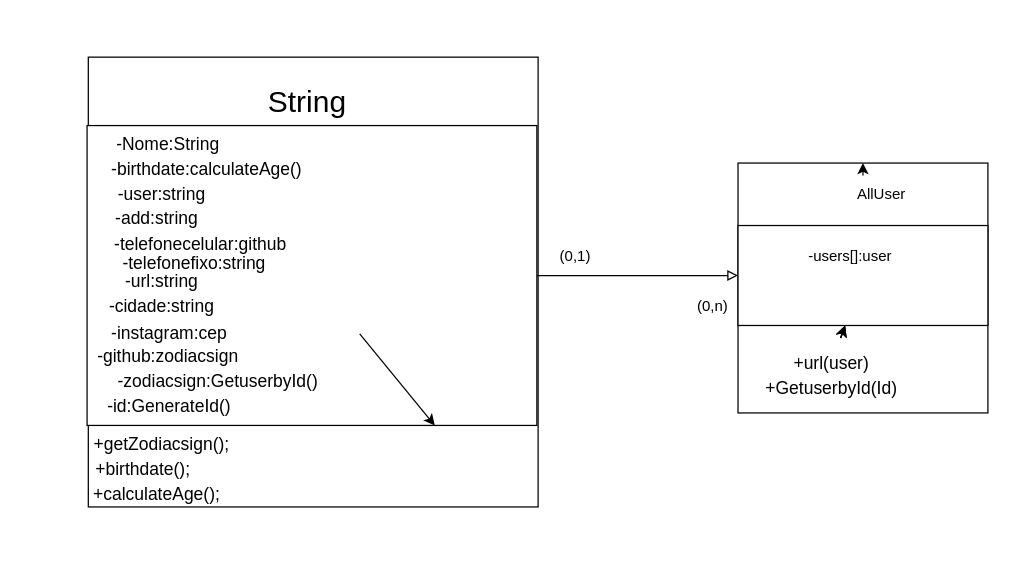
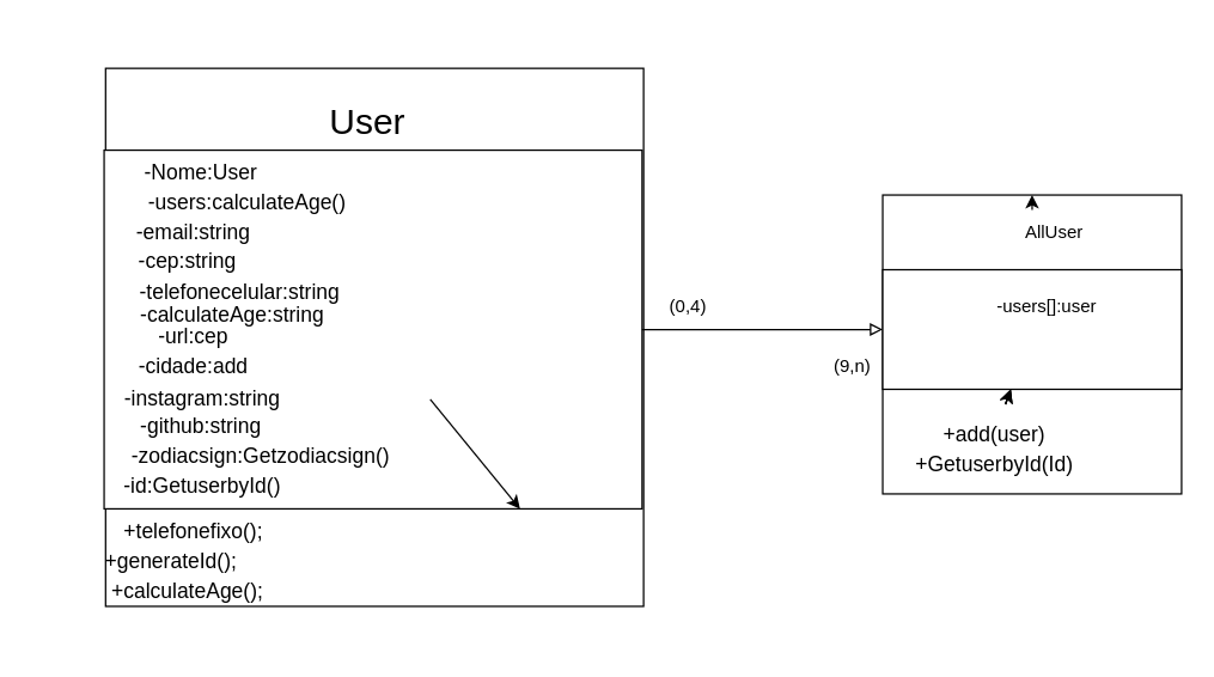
- <mxCell id="6" value="&lt;span style=&quot;font-size: 24px;&quot;&gt;String&lt;/span&gt;" style="text;html=1;strokeColor=none;fillColor=none;align=center;verticalAlign=middle;whiteSpace=wrap;rounded=0;fontSize=14;" vertex="1" parent="3"><mxGeometry x="122.595" y="35.238" width="105.081" height="52.857" as="geometry" /></mxCell>
+ <mxCell id="6" value="&lt;span style=&quot;font-size: 24px;&quot;&gt;User&lt;/span&gt;" style="text;html=1;strokeColor=none;fillColor=none;align=center;verticalAlign=middle;whiteSpace=wrap;rounded=0;fontSize=14;" vertex="1" parent="3"><mxGeometry x="122.595" y="35.238" width="105.081" height="52.857" as="geometry" /></mxCell>
- <mxCell id="9" value="-Nome:String" style="text;html=1;strokeColor=none;fillColor=none;align=center;verticalAlign=middle;whiteSpace=wrap;rounded=0;fontSize=14;" vertex="1" parent="3"><mxGeometry x="-14.724" y="59.524" width="157.622" height="70.476" as="geometry" /></mxCell>
+ <mxCell id="9" value="-Nome:User" style="text;html=1;strokeColor=none;fillColor=none;align=center;verticalAlign=middle;whiteSpace=wrap;rounded=0;fontSize=14;" vertex="1" parent="3"><mxGeometry x="-14.724" y="59.524" width="157.622" height="70.476" as="geometry" /></mxCell>
- <mxCell id="12" value="-birthdate:calculateAge()" style="text;html=1;strokeColor=none;fillColor=none;align=center;verticalAlign=middle;whiteSpace=wrap;rounded=0;fontSize=14;" vertex="1" parent="3"><mxGeometry x="-9.996" y="79.282" width="210.162" height="70.476" as="geometry" /></mxCell>
+ <mxCell id="12" value="-users:calculateAge()" style="text;html=1;strokeColor=none;fillColor=none;align=center;verticalAlign=middle;whiteSpace=wrap;rounded=0;fontSize=14;" vertex="1" parent="3"><mxGeometry x="-9.996" y="79.282" width="210.162" height="70.476" as="geometry" /></mxCell>
- <mxCell id="10" value="-user:string" style="text;html=1;strokeColor=none;fillColor=none;align=center;verticalAlign=middle;whiteSpace=wrap;rounded=0;fontSize=14;" vertex="1" parent="3"><mxGeometry x="-46.27" y="100" width="210.16" height="70" as="geometry" /></mxCell>
+ <mxCell id="10" value="-email:string" style="text;html=1;strokeColor=none;fillColor=none;align=center;verticalAlign=middle;whiteSpace=wrap;rounded=0;fontSize=14;" vertex="1" parent="3"><mxGeometry x="-46.27" y="100" width="210.16" height="70" as="geometry" /></mxCell>
- <mxCell id="13" value="-add:string" style="text;html=1;strokeColor=none;fillColor=none;align=center;verticalAlign=middle;whiteSpace=wrap;rounded=0;fontSize=14;" vertex="1" parent="3"><mxGeometry x="-49.996" y="119.042" width="210.162" height="70.476" as="geometry" /></mxCell>
+ <mxCell id="13" value="-cep:string" style="text;html=1;strokeColor=none;fillColor=none;align=center;verticalAlign=middle;whiteSpace=wrap;rounded=0;fontSize=14;" vertex="1" parent="3"><mxGeometry x="-49.996" y="119.042" width="210.162" height="70.476" as="geometry" /></mxCell>
- <mxCell id="15" value="-telefonecelular:github" style="text;html=1;strokeColor=none;fillColor=none;align=center;verticalAlign=middle;whiteSpace=wrap;rounded=0;fontSize=14;" vertex="1" parent="3"><mxGeometry x="-14.726" y="140.002" width="210.162" height="70.476" as="geometry" /></mxCell>
+ <mxCell id="15" value="-telefonecelular:string" style="text;html=1;strokeColor=none;fillColor=none;align=center;verticalAlign=middle;whiteSpace=wrap;rounded=0;fontSize=14;" vertex="1" parent="3"><mxGeometry x="-14.726" y="140.002" width="210.162" height="70.476" as="geometry" /></mxCell>
- <mxCell id="38" value="(0,1)" style="text;html=1;strokeColor=none;fillColor=none;align=center;verticalAlign=middle;whiteSpace=wrap;rounded=0;" vertex="1" parent="2"><mxGeometry x="360" y="170" width="60" height="30" as="geometry" /></mxCell>
+ <mxCell id="38" value="(0,4)" style="text;html=1;strokeColor=none;fillColor=none;align=center;verticalAlign=middle;whiteSpace=wrap;rounded=0;" vertex="1" parent="2"><mxGeometry x="360" y="170" width="60" height="30" as="geometry" /></mxCell>
- <mxCell id="35" value="-users[]:user" style="text;html=1;strokeColor=none;fillColor=none;align=center;verticalAlign=middle;whiteSpace=wrap;rounded=0;" vertex="1" parent="26"><mxGeometry x="30" y="60" width="120" height="30" as="geometry" /></mxCell>
+ <mxCell id="35" value="-users[]:user" style="text;html=1;strokeColor=none;fillColor=none;align=center;verticalAlign=middle;whiteSpace=wrap;rounded=0;" vertex="1" parent="26"><mxGeometry x="50" y="60" width="120" height="30" as="geometry" /></mxCell>
- <mxCell id="14" value="-telefonefixo:string" style="text;html=1;strokeColor=none;fillColor=none;align=center;verticalAlign=middle;whiteSpace=wrap;rounded=0;fontSize=14;" vertex="1" parent="3"><mxGeometry x="-19.996" y="154.642" width="210.162" height="70.476" as="geometry" /></mxCell>
+ <mxCell id="14" value="-calculateAge:string" style="text;html=1;strokeColor=none;fillColor=none;align=center;verticalAlign=middle;whiteSpace=wrap;rounded=0;fontSize=14;" vertex="1" parent="3"><mxGeometry x="-19.996" y="154.642" width="210.162" height="70.476" as="geometry" /></mxCell>
- <mxCell id="17" value="-url:string" style="text;html=1;strokeColor=none;fillColor=none;align=center;verticalAlign=middle;whiteSpace=wrap;rounded=0;fontSize=14;" vertex="1" parent="3"><mxGeometry x="-46.266" y="170.002" width="210.162" height="70.476" as="geometry" /></mxCell>
+ <mxCell id="17" value="-url:cep" style="text;html=1;strokeColor=none;fillColor=none;align=center;verticalAlign=middle;whiteSpace=wrap;rounded=0;fontSize=14;" vertex="1" parent="3"><mxGeometry x="-46.266" y="170.002" width="210.162" height="70.476" as="geometry" /></mxCell>
- <mxCell id="18" value="-cidade:string" style="text;html=1;strokeColor=none;fillColor=none;align=center;verticalAlign=middle;whiteSpace=wrap;rounded=0;fontSize=14;" vertex="1" parent="3"><mxGeometry x="-46.276" y="189.522" width="210.162" height="70.476" as="geometry" /></mxCell>
+ <mxCell id="18" value="-cidade:add" style="text;html=1;strokeColor=none;fillColor=none;align=center;verticalAlign=middle;whiteSpace=wrap;rounded=0;fontSize=14;" vertex="1" parent="3"><mxGeometry x="-46.276" y="189.522" width="210.162" height="70.476" as="geometry" /></mxCell>
- <mxCell id="39" value="(0,n)" style="text;html=1;strokeColor=none;fillColor=none;align=center;verticalAlign=middle;whiteSpace=wrap;rounded=0;" vertex="1" parent="2"><mxGeometry x="470" y="210" width="60" height="30" as="geometry" /></mxCell>
+ <mxCell id="39" value="(9,n)" style="text;html=1;strokeColor=none;fillColor=none;align=center;verticalAlign=middle;whiteSpace=wrap;rounded=0;" vertex="1" parent="2"><mxGeometry x="470" y="210" width="60" height="30" as="geometry" /></mxCell>
- <mxCell id="19" value="-instagram:cep" style="text;html=1;strokeColor=none;fillColor=none;align=center;verticalAlign=middle;whiteSpace=wrap;rounded=0;fontSize=14;" vertex="1" parent="3"><mxGeometry x="-39.996" y="210.482" width="210.162" height="70.476" as="geometry" /></mxCell>
+ <mxCell id="19" value="-instagram:string" style="text;html=1;strokeColor=none;fillColor=none;align=center;verticalAlign=middle;whiteSpace=wrap;rounded=0;fontSize=14;" vertex="1" parent="3"><mxGeometry x="-39.996" y="210.482" width="210.162" height="70.476" as="geometry" /></mxCell>
- <mxCell id="20" value="-github:zodiacsign" style="text;html=1;strokeColor=none;fillColor=none;align=center;verticalAlign=middle;whiteSpace=wrap;rounded=0;fontSize=14;" vertex="1" parent="3"><mxGeometry x="-40.996" y="229.282" width="210.162" height="70.476" as="geometry" /></mxCell>
+ <mxCell id="20" value="-github:string" style="text;html=1;strokeColor=none;fillColor=none;align=center;verticalAlign=middle;whiteSpace=wrap;rounded=0;fontSize=14;" vertex="1" parent="3"><mxGeometry x="-40.996" y="229.282" width="210.162" height="70.476" as="geometry" /></mxCell>
- <mxCell id="33" value="+url(user)" style="text;html=1;strokeColor=none;fillColor=none;align=center;verticalAlign=middle;whiteSpace=wrap;rounded=0;fontSize=14;" vertex="1" parent="26"><mxGeometry x="30" y="140" width="90" height="40" as="geometry" /></mxCell>
+ <mxCell id="33" value="+add(user)" style="text;html=1;strokeColor=none;fillColor=none;align=center;verticalAlign=middle;whiteSpace=wrap;rounded=0;fontSize=14;" vertex="1" parent="26"><mxGeometry x="30" y="140" width="90" height="40" as="geometry" /></mxCell>
- <mxCell id="21" value="-zodiacsign:GetuserbyId()" style="text;html=1;strokeColor=none;fillColor=none;align=center;verticalAlign=middle;whiteSpace=wrap;rounded=0;fontSize=14;" vertex="1" parent="3"><mxGeometry x="-0.996" y="249.532" width="210.162" height="70.476" as="geometry" /></mxCell>
+ <mxCell id="21" value="-zodiacsign:Getzodiacsign()" style="text;html=1;strokeColor=none;fillColor=none;align=center;verticalAlign=middle;whiteSpace=wrap;rounded=0;fontSize=14;" vertex="1" parent="3"><mxGeometry x="-0.996" y="249.532" width="210.162" height="70.476" as="geometry" /></mxCell>
- <mxCell id="22" value="-id:GenerateId()" style="text;html=1;strokeColor=none;fillColor=none;align=center;verticalAlign=middle;whiteSpace=wrap;rounded=0;fontSize=14;" vertex="1" parent="3"><mxGeometry x="-39.996" y="269.532" width="210.162" height="70.476" as="geometry" /></mxCell>
+ <mxCell id="22" value="-id:GetuserbyId()" style="text;html=1;strokeColor=none;fillColor=none;align=center;verticalAlign=middle;whiteSpace=wrap;rounded=0;fontSize=14;" vertex="1" parent="3"><mxGeometry x="-39.996" y="269.532" width="210.162" height="70.476" as="geometry" /></mxCell>
- <mxCell id="8" value="+getZodiacsign();" style="text;html=1;strokeColor=none;fillColor=none;align=center;verticalAlign=middle;whiteSpace=wrap;rounded=0;fontSize=14;" vertex="1" parent="3"><mxGeometry x="-19.996" y="299.754" width="157.622" height="70.476" as="geometry" /></mxCell>
+ <mxCell id="8" value="+telefonefixo();" style="text;html=1;strokeColor=none;fillColor=none;align=center;verticalAlign=middle;whiteSpace=wrap;rounded=0;fontSize=14;" vertex="1" parent="3"><mxGeometry x="-19.996" y="299.754" width="157.622" height="70.476" as="geometry" /></mxCell>
- <mxCell id="16" value="+birthdate();" style="text;html=1;strokeColor=none;fillColor=none;align=center;verticalAlign=middle;whiteSpace=wrap;rounded=0;fontSize=14;" vertex="1" parent="3"><mxGeometry x="-35.026" y="320.004" width="157.622" height="70.476" as="geometry" /></mxCell>
+ <mxCell id="16" value="+generateId();" style="text;html=1;strokeColor=none;fillColor=none;align=center;verticalAlign=middle;whiteSpace=wrap;rounded=0;fontSize=14;" vertex="1" parent="3"><mxGeometry x="-35.026" y="320.004" width="157.622" height="70.476" as="geometry" /></mxCell>
